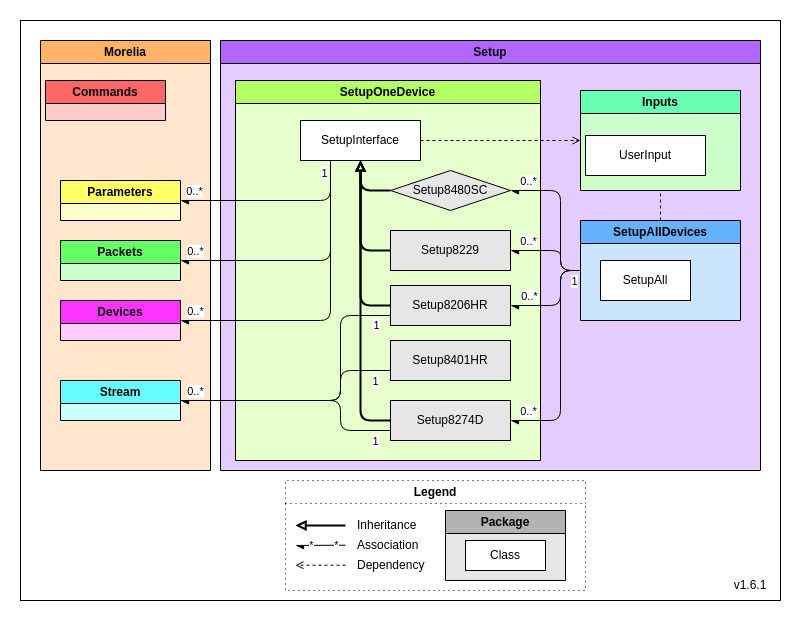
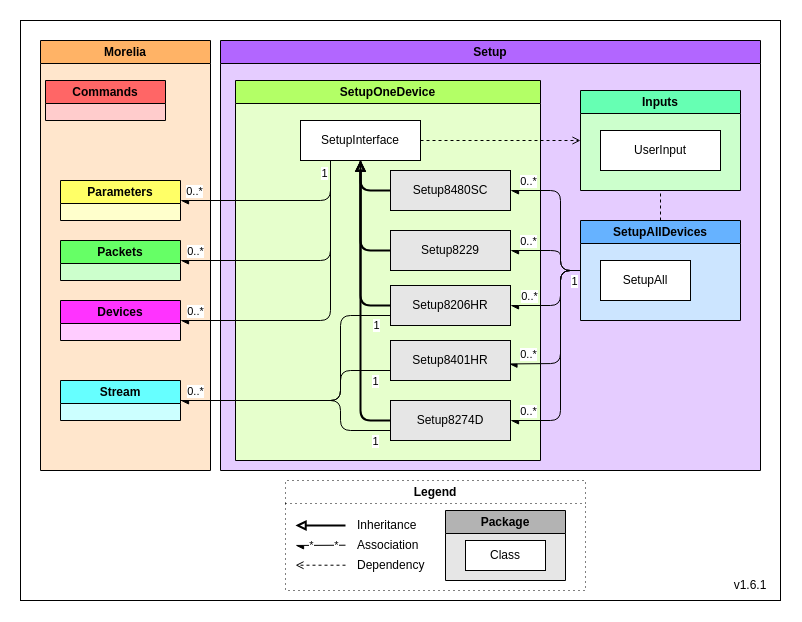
- <mxCell id="34" value="UserInput" style="rounded=0;whiteSpace=wrap;html=1;fontStyle=0" parent="33" vertex="1"><mxGeometry x="5" y="45" width="120" height="40" as="geometry" /></mxCell>
+ <mxCell id="34" value="UserInput" style="rounded=0;whiteSpace=wrap;html=1;fontStyle=0" parent="33" vertex="1"><mxGeometry x="20" y="40" width="120" height="40" as="geometry" /></mxCell>
- <mxCell id="32" value="" style="endArrow=block;html=1;endFill=0;strokeWidth=2;fontStyle=0" parent="22" source="24" target="25" edge="1"><mxGeometry width="50" height="50" relative="1" as="geometry"><mxPoint x="155" y="120" as="sourcePoint" /><mxPoint x="125" y="90" as="targetPoint" /><Array as="points"><mxPoint x="125" y="110" /></Array></mxGeometry></mxCell>
+ <mxCell id="32" value="" style="endArrow=none;html=1;endFill=0;strokeWidth=2;fontStyle=0;" parent="22" source="24" target="25" edge="1"><mxGeometry width="50" height="50" relative="1" as="geometry"><mxPoint x="155" y="120" as="sourcePoint" /><mxPoint x="125" y="90" as="targetPoint" /><Array as="points"><mxPoint x="125" y="110" /></Array></mxGeometry></mxCell>
- <mxCell id="24" value="&lt;span&gt;Setup8480SC&lt;/span&gt;" style="rhombus;whiteSpace=wrap;html=1;fontStyle=0;fillColor=#E6E6E6;" parent="22" vertex="1"><mxGeometry x="155" y="90" width="120" height="40" as="geometry" /></mxCell>
+ <mxCell id="24" value="&lt;span&gt;Setup8480SC&lt;/span&gt;" style="rounded=0;whiteSpace=wrap;html=1;fontStyle=0;fillColor=#E6E6E6;" parent="22" vertex="1"><mxGeometry x="155" y="90" width="120" height="40" as="geometry" /></mxCell>
+ <mxCell id="44" value="" style="endArrow=async;html=1;endFill=1;fontStyle=0;entryX=0.987;entryY=0.586;entryDx=0;entryDy=0;exitX=0;exitY=0.5;exitDx=0;exitDy=0;entryPerimeter=0;" parent="21" source="36" target="23" edge="1"><mxGeometry width="50" height="50" relative="1" as="geometry"><mxPoint x="385" y="225" as="sourcePoint" /><mxPoint x="300" y="160" as="targetPoint" /><Array as="points"><mxPoint x="340" y="230" /><mxPoint x="340" y="323" /></Array></mxGeometry></mxCell>
+ <mxCell id="45" value="0..*" style="edgeLabel;html=1;align=center;verticalAlign=middle;resizable=0;points=[];fontStyle=0" parent="44" vertex="1" connectable="0"><mxGeometry x="0.627" relative="1" as="geometry"><mxPoint x="-12" y="-10" as="offset" /></mxGeometry></mxCell>
